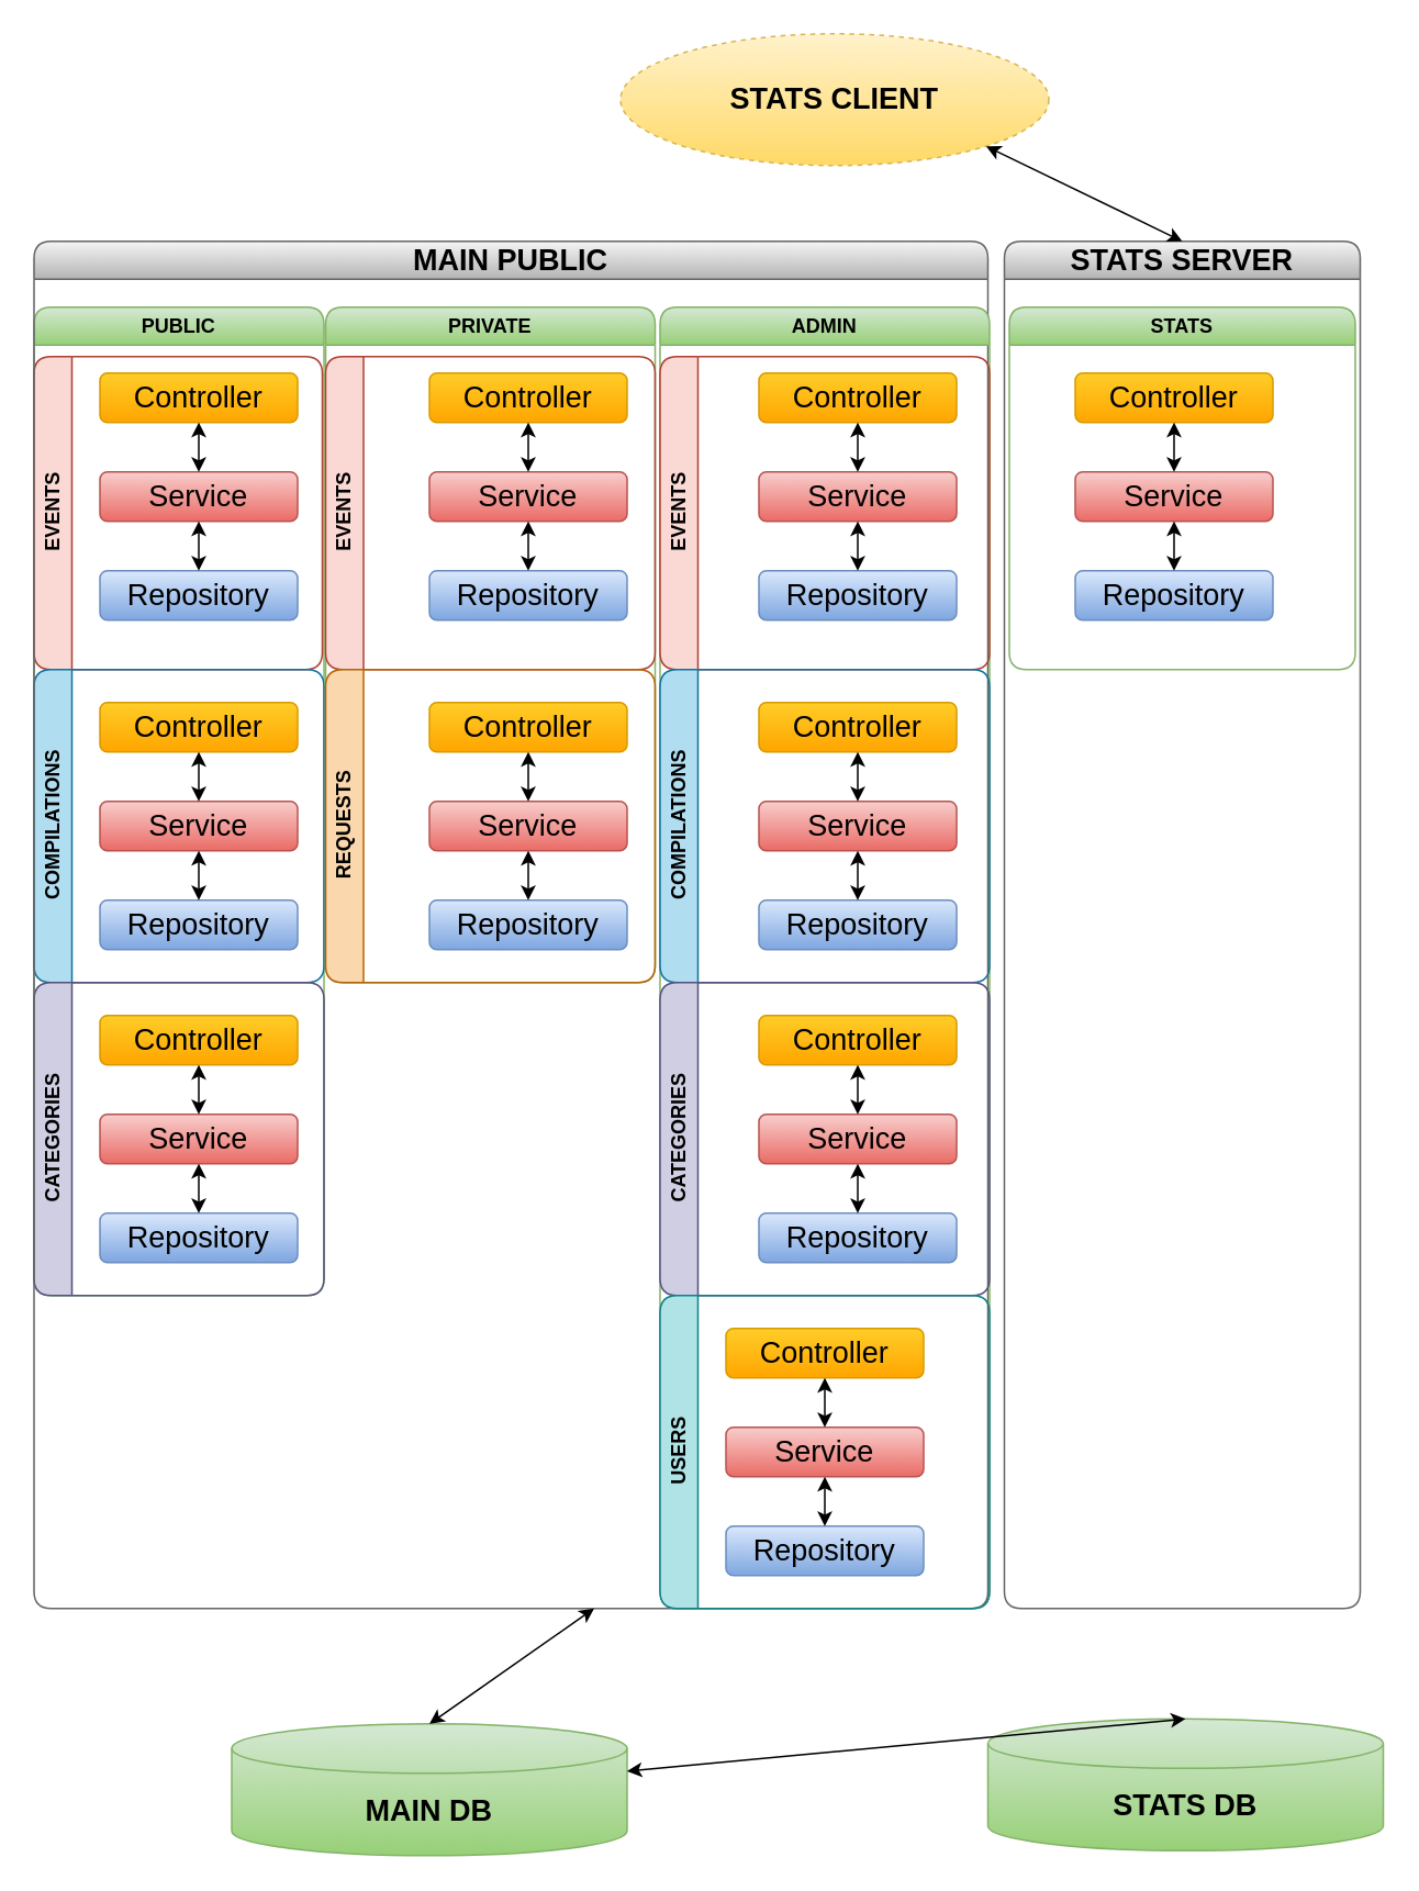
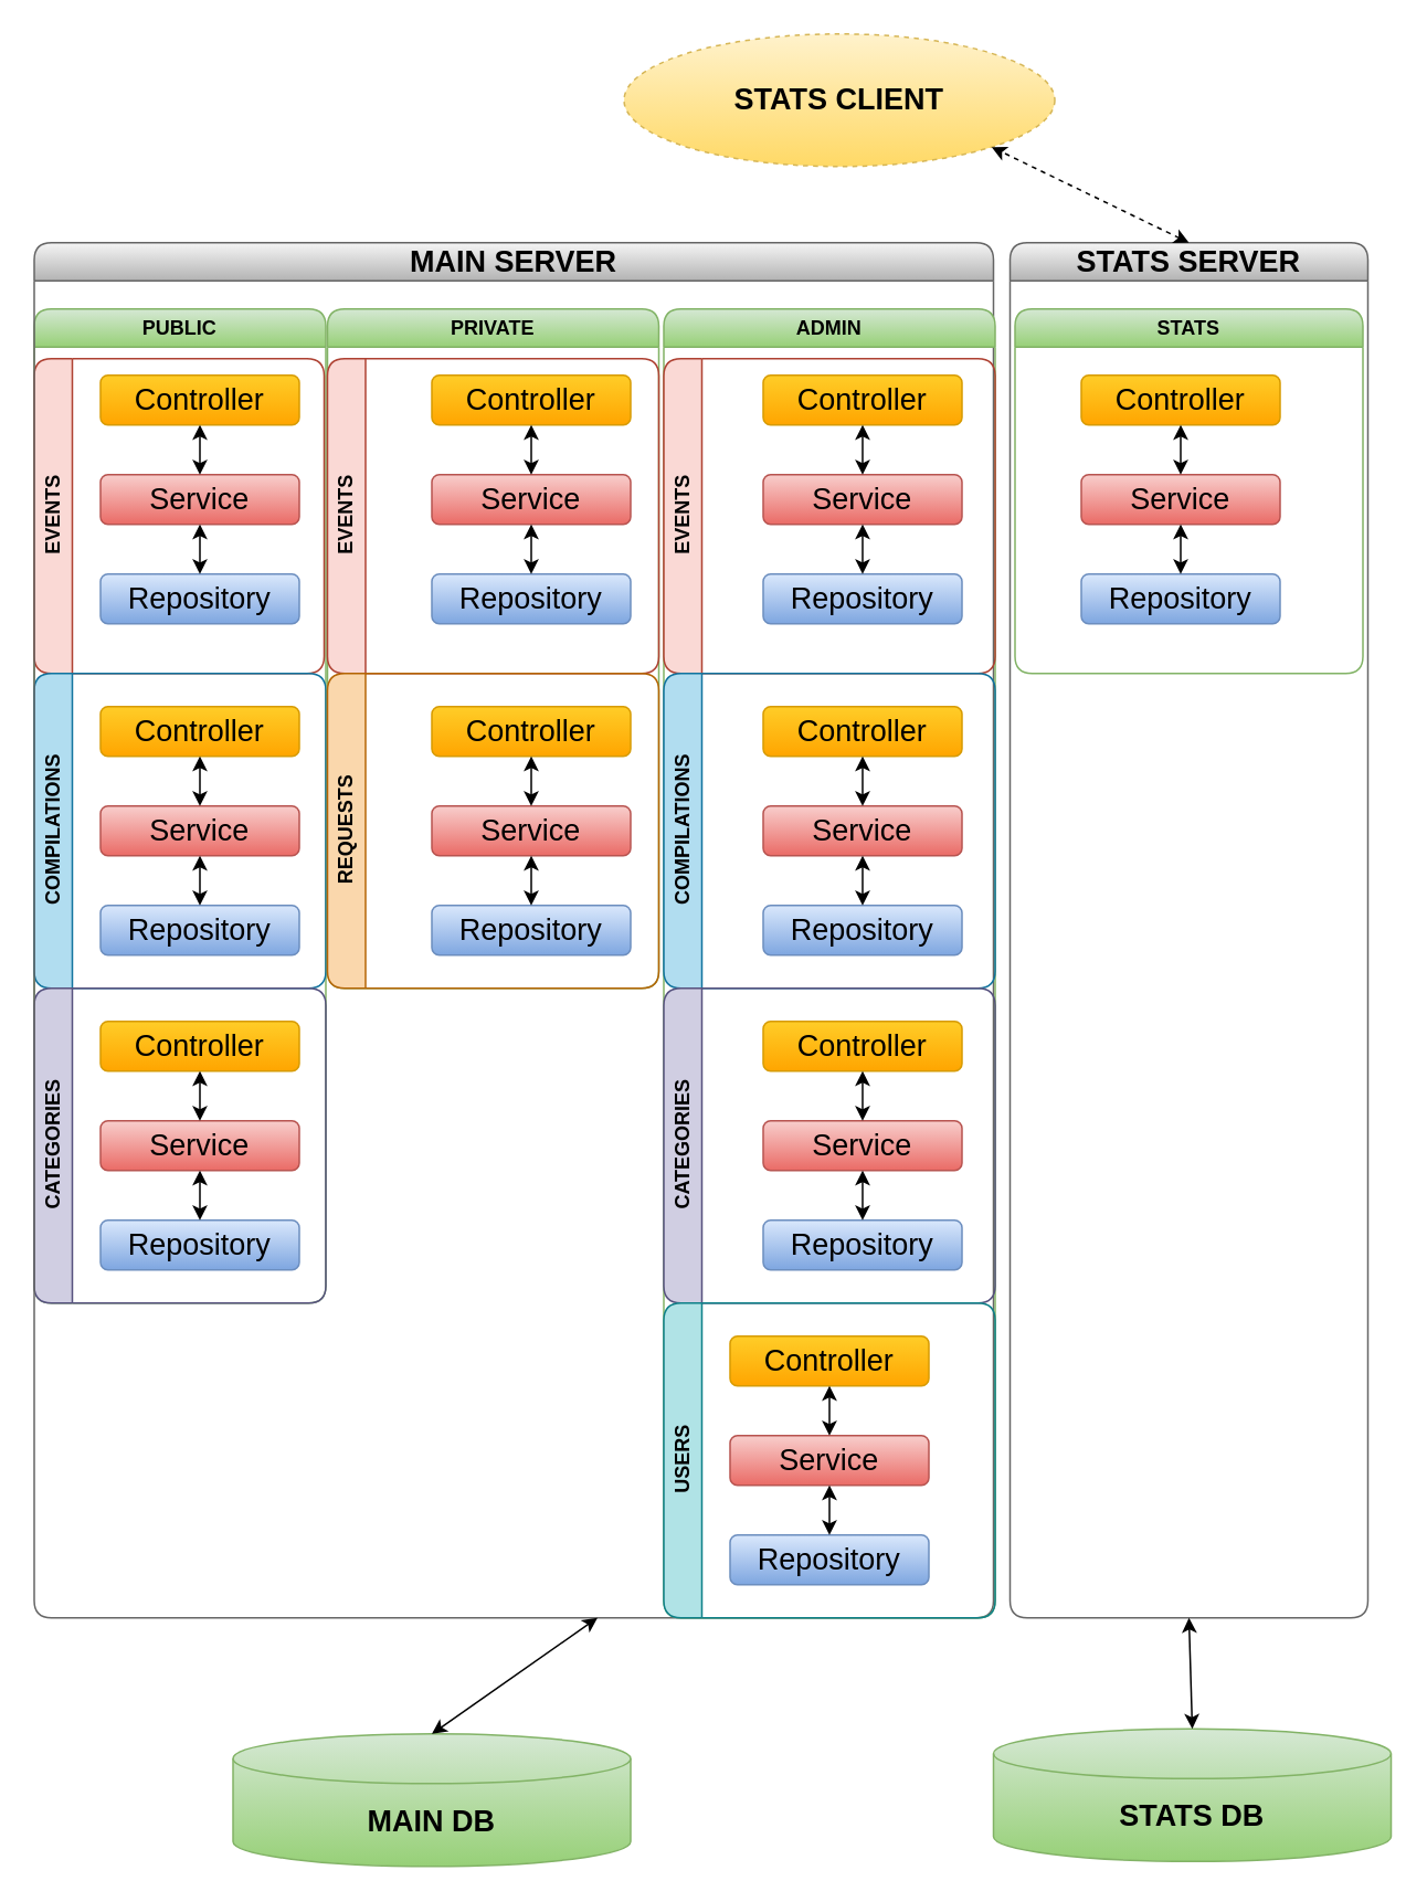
- <mxCell id="14" value="" style="endArrow=classic;startArrow=classic;html=1;rounded=1;entryX=1;entryY=1;entryDx=0;entryDy=0;exitX=0.5;exitY=0;exitDx=0;exitDy=0;" edge="1" parent="1" source="6" target="13"><mxGeometry width="50" height="50" relative="1" as="geometry"><mxPoint x="558.08" y="157.72" as="sourcePoint" /><mxPoint x="450.004" y="86.004" as="targetPoint" /></mxGeometry></mxCell>
+ <mxCell id="14" value="" style="endArrow=classic;startArrow=classic;html=1;rounded=1;entryX=1;entryY=1;entryDx=0;entryDy=0;exitX=0.5;exitY=0;exitDx=0;exitDy=0;dashed=1;" edge="1" parent="1" source="6" target="13"><mxGeometry width="50" height="50" relative="1" as="geometry"><mxPoint x="558.08" y="157.72" as="sourcePoint" /><mxPoint x="450.004" y="86.004" as="targetPoint" /></mxGeometry></mxCell>
- <mxCell id="15" value="&lt;font style=&quot;font-size: 18px;&quot;&gt;MAIN PUBLIC&lt;/font&gt;" style="swimlane;whiteSpace=wrap;html=1;fillColor=#f5f5f5;strokeColor=#666666;gradientColor=#b3b3b3;rounded=1;" vertex="1" parent="1"><mxGeometry x="20" y="146" width="579" height="830" as="geometry" /></mxCell>
+ <mxCell id="15" value="&lt;font style=&quot;font-size: 18px;&quot;&gt;MAIN SERVER&lt;/font&gt;" style="swimlane;whiteSpace=wrap;html=1;fillColor=#f5f5f5;strokeColor=#666666;gradientColor=#b3b3b3;rounded=1;" vertex="1" parent="1"><mxGeometry x="20" y="146" width="579" height="830" as="geometry" /></mxCell>
- <mxCell id="72" value="" style="endArrow=classic;startArrow=classic;html=1;rounded=0;fontSize=18;exitX=0.5;exitY=0;exitDx=0;exitDy=0;exitPerimeter=0;" edge="1" parent="1" source="70" target="69"><mxGeometry width="50" height="50" relative="1" as="geometry"><mxPoint x="370" y="1056" as="sourcePoint" /><mxPoint x="370" y="986" as="targetPoint" /></mxGeometry></mxCell>
+ <mxCell id="72" value="" style="endArrow=classic;startArrow=classic;html=1;rounded=0;fontSize=18;exitX=0.5;exitY=0;exitDx=0;exitDy=0;exitPerimeter=0;entryX=0.5;entryY=1;entryDx=0;entryDy=0;" edge="1" parent="1" source="70" target="6"><mxGeometry width="50" height="50" relative="1" as="geometry"><mxPoint x="370" y="1056" as="sourcePoint" /><mxPoint x="370" y="986" as="targetPoint" /></mxGeometry></mxCell>
